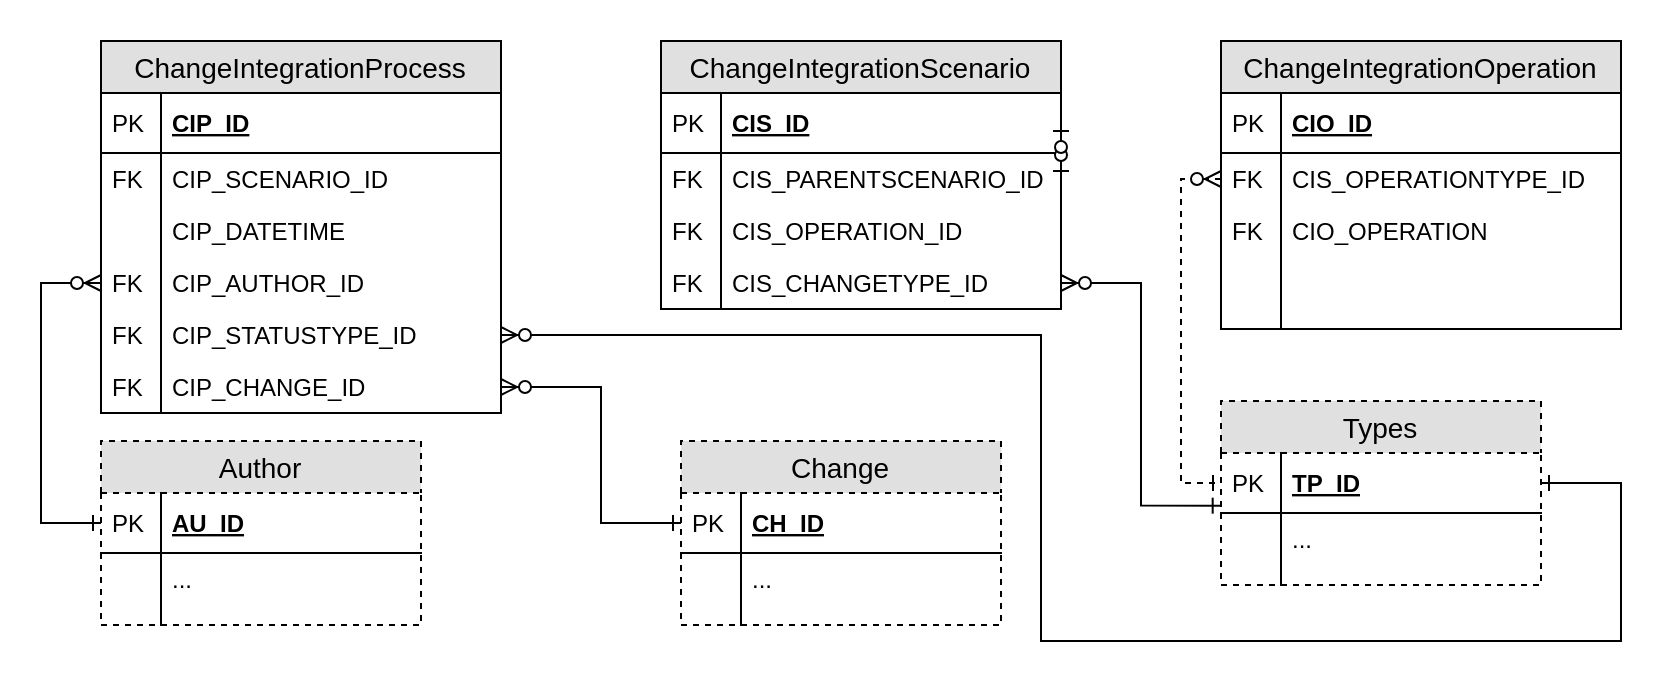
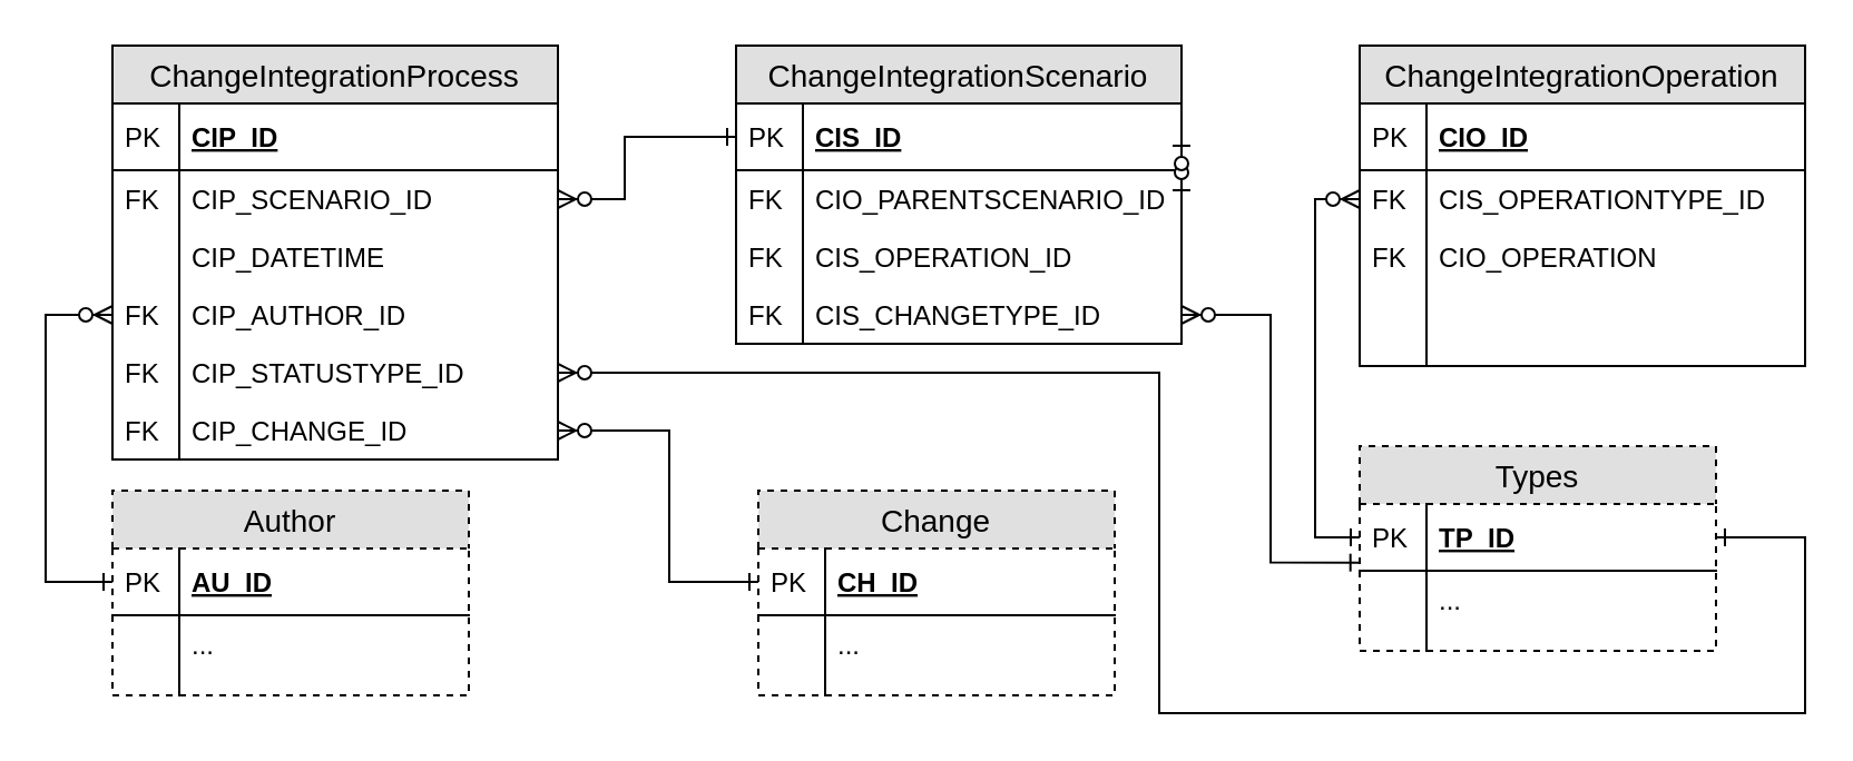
+ <mxCell id="5" style="edgeStyle=orthogonalEdgeStyle;rounded=0;orthogonalLoop=1;jettySize=auto;html=1;exitX=1;exitY=0.5;exitDx=0;exitDy=0;entryX=0;entryY=0.5;entryDx=0;entryDy=0;startArrow=ERzeroToMany;startFill=1;endArrow=ERone;endFill=0;" parent="1" source="9" target="20" edge="1"><mxGeometry relative="1" as="geometry"><Array as="points"><mxPoint x="280" y="89" /><mxPoint x="280" y="61" /></Array></mxGeometry></mxCell>
- <mxCell id="23" value="CIS_PARENTSCENARIO_ID" style="shape=partialRectangle;top=0;left=0;right=0;bottom=0;align=left;verticalAlign=top;fillColor=none;spacingLeft=34;spacingRight=4;overflow=hidden;rotatable=0;points=[[0,0.5],[1,0.5]];portConstraint=eastwest;dropTarget=0;fontSize=12;" parent="19" vertex="1"><mxGeometry y="56" width="200" height="26" as="geometry" /></mxCell>
+ <mxCell id="23" value="CIO_PARENTSCENARIO_ID" style="shape=partialRectangle;top=0;left=0;right=0;bottom=0;align=left;verticalAlign=top;fillColor=none;spacingLeft=34;spacingRight=4;overflow=hidden;rotatable=0;points=[[0,0.5],[1,0.5]];portConstraint=eastwest;dropTarget=0;fontSize=12;" parent="19" vertex="1"><mxGeometry y="56" width="200" height="26" as="geometry" /></mxCell>
- <mxCell id="2" style="edgeStyle=orthogonalEdgeStyle;rounded=0;orthogonalLoop=1;jettySize=auto;html=1;exitX=0;exitY=0.5;exitDx=0;exitDy=0;startArrow=ERzeroToMany;startFill=1;endArrow=ERone;endFill=0;entryX=0;entryY=0.5;entryDx=0;entryDy=0;dashed=1;" parent="1" source="32" target="41" edge="1"><mxGeometry relative="1" as="geometry" /></mxCell>
+ <mxCell id="2" style="edgeStyle=orthogonalEdgeStyle;rounded=0;orthogonalLoop=1;jettySize=auto;html=1;exitX=0;exitY=0.5;exitDx=0;exitDy=0;startArrow=ERzeroToMany;startFill=1;endArrow=ERone;endFill=0;entryX=0;entryY=0.5;entryDx=0;entryDy=0;" parent="1" source="32" target="41" edge="1"><mxGeometry relative="1" as="geometry" /></mxCell>
